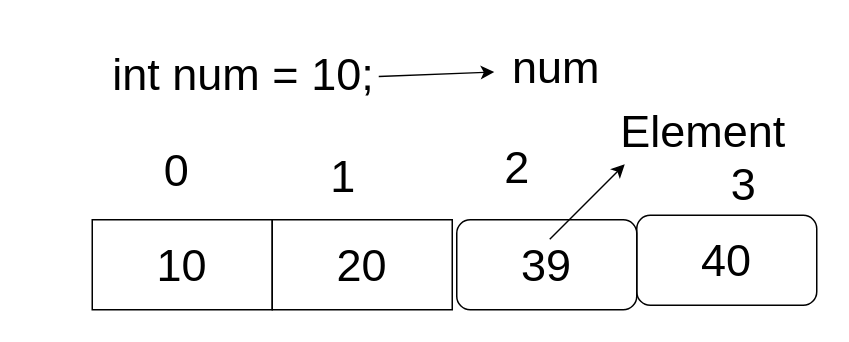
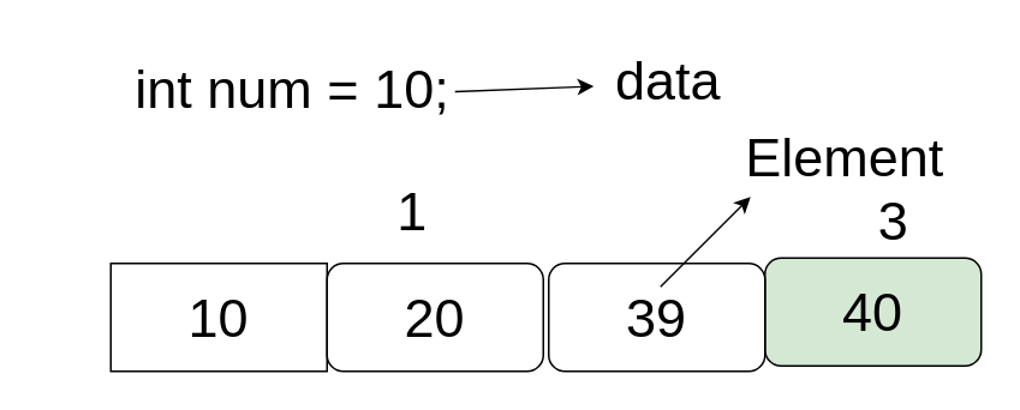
- <mxCell id="4" value="num" style="text;html=1;align=center;verticalAlign=middle;resizable=0;points=[];autosize=1;strokeColor=none;fillColor=none;fontSize=30;" vertex="1" parent="1"><mxGeometry x="332" y="20" width="76" height="48" as="geometry" /></mxCell>
+ <mxCell id="4" value="data" style="text;html=1;align=center;verticalAlign=middle;resizable=0;points=[];autosize=1;strokeColor=none;fillColor=none;fontSize=30;" vertex="1" parent="1"><mxGeometry x="332" y="20" width="76" height="48" as="geometry" /></mxCell>
- <mxCell id="13" value="2" style="text;html=1;align=center;verticalAlign=middle;resizable=0;points=[];autosize=1;strokeColor=none;fillColor=none;fontSize=30;" vertex="1" parent="1"><mxGeometry x="326" y="87" width="35" height="48" as="geometry" /></mxCell>
- <mxCell id="11" value="0" style="text;html=1;align=center;verticalAlign=middle;resizable=0;points=[];autosize=1;strokeColor=none;fillColor=none;fontSize=30;" vertex="1" parent="1"><mxGeometry x="99" y="89" width="35" height="48" as="geometry" /></mxCell>
- <mxCell id="7" value="40" style="rounded=1;whiteSpace=wrap;html=1;fontSize=30;" vertex="1" parent="1"><mxGeometry x="424" y="143" width="120" height="60" as="geometry" /></mxCell>
+ <mxCell id="7" value="40" style="rounded=1;whiteSpace=wrap;html=1;fontSize=30;fillColor=#d5e8d4;" vertex="1" parent="1"><mxGeometry x="424" y="143" width="120" height="60" as="geometry" /></mxCell>
- <mxCell id="6" value="20" style="whiteSpace=wrap;html=1;fontSize=30;rounded=0;" vertex="1" parent="1"><mxGeometry x="181" y="146" width="120" height="60" as="geometry" /></mxCell>
+ <mxCell id="6" value="20" style="rounded=1;whiteSpace=wrap;html=1;fontSize=30;" vertex="1" parent="1"><mxGeometry x="181" y="146" width="120" height="60" as="geometry" /></mxCell>
